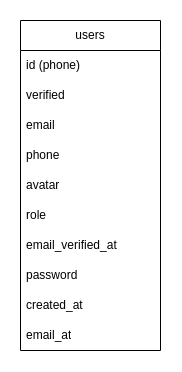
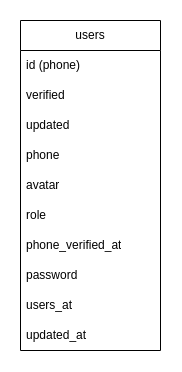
- <mxCell id="5" value="email" style="text;strokeColor=none;fillColor=none;align=left;verticalAlign=middle;spacingLeft=4;spacingRight=4;overflow=hidden;points=[[0,0.5],[1,0.5]];portConstraint=eastwest;rotatable=0;whiteSpace=wrap;html=1;" vertex="1" parent="2"><mxGeometry y="90" width="140" height="30" as="geometry" /></mxCell>
+ <mxCell id="5" value="updated" style="text;strokeColor=none;fillColor=none;align=left;verticalAlign=middle;spacingLeft=4;spacingRight=4;overflow=hidden;points=[[0,0.5],[1,0.5]];portConstraint=eastwest;rotatable=0;whiteSpace=wrap;html=1;" vertex="1" parent="2"><mxGeometry y="90" width="140" height="30" as="geometry" /></mxCell>
- <mxCell id="9" value="email_verified_at" style="text;strokeColor=none;fillColor=none;align=left;verticalAlign=middle;spacingLeft=4;spacingRight=4;overflow=hidden;points=[[0,0.5],[1,0.5]];portConstraint=eastwest;rotatable=0;whiteSpace=wrap;html=1;" vertex="1" parent="2"><mxGeometry y="210" width="140" height="30" as="geometry" /></mxCell>
+ <mxCell id="9" value="phone_verified_at" style="text;strokeColor=none;fillColor=none;align=left;verticalAlign=middle;spacingLeft=4;spacingRight=4;overflow=hidden;points=[[0,0.5],[1,0.5]];portConstraint=eastwest;rotatable=0;whiteSpace=wrap;html=1;" vertex="1" parent="2"><mxGeometry y="210" width="140" height="30" as="geometry" /></mxCell>
- <mxCell id="11" value="created_at" style="text;strokeColor=none;fillColor=none;align=left;verticalAlign=middle;spacingLeft=4;spacingRight=4;overflow=hidden;points=[[0,0.5],[1,0.5]];portConstraint=eastwest;rotatable=0;whiteSpace=wrap;html=1;" vertex="1" parent="2"><mxGeometry y="270" width="140" height="30" as="geometry" /></mxCell>
+ <mxCell id="11" value="users_at" style="text;strokeColor=none;fillColor=none;align=left;verticalAlign=middle;spacingLeft=4;spacingRight=4;overflow=hidden;points=[[0,0.5],[1,0.5]];portConstraint=eastwest;rotatable=0;whiteSpace=wrap;html=1;" vertex="1" parent="2"><mxGeometry y="270" width="140" height="30" as="geometry" /></mxCell>
- <mxCell id="12" value="email_at" style="text;strokeColor=none;fillColor=none;align=left;verticalAlign=middle;spacingLeft=4;spacingRight=4;overflow=hidden;points=[[0,0.5],[1,0.5]];portConstraint=eastwest;rotatable=0;whiteSpace=wrap;html=1;" vertex="1" parent="2"><mxGeometry y="300" width="140" height="30" as="geometry" /></mxCell>
+ <mxCell id="12" value="updated_at" style="text;strokeColor=none;fillColor=none;align=left;verticalAlign=middle;spacingLeft=4;spacingRight=4;overflow=hidden;points=[[0,0.5],[1,0.5]];portConstraint=eastwest;rotatable=0;whiteSpace=wrap;html=1;" vertex="1" parent="2"><mxGeometry y="300" width="140" height="30" as="geometry" /></mxCell>
